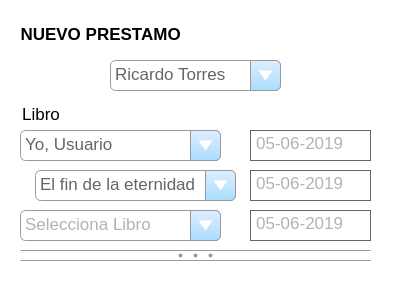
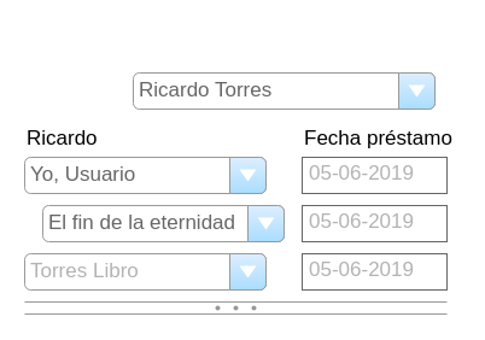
- <mxCell id="3" value="NUEVO PRESTAMO" style="shape=rectangle;strokeColor=none;fillColor=none;linkText=;fontSize=17;fontColor=#000000;fontStyle=1;html=1;align=center;" vertex="1" parent="1"><mxGeometry x="25" y="20" width="150" height="30" as="geometry" /></mxCell>
- <mxCell id="2" value="Ricardo Torres" style="strokeWidth=1;shadow=0;dashed=0;align=center;html=1;shape=mxgraph.mockup.forms.comboBox;strokeColor=#999999;fillColor=#ddeeff;align=left;fillColor2=#aaddff;mainText=;fontColor=#666666;fontSize=17;spacingLeft=3;" vertex="1" parent="1"><mxGeometry x="110" y="60" width="170" height="30" as="geometry" /></mxCell>
+ <mxCell id="2" value="Ricardo Torres" style="strokeWidth=1;shadow=0;dashed=0;align=center;html=1;shape=mxgraph.mockup.forms.comboBox;strokeColor=#999999;fillColor=#ddeeff;align=left;fillColor2=#aaddff;mainText=;fontColor=#666666;fontSize=17;spacingLeft=3;" vertex="1" parent="1"><mxGeometry x="110" y="60" width="250" height="30" as="geometry" /></mxCell>
- <mxCell id="7" value="&lt;span style=&quot;font-weight: normal&quot;&gt;Libro&lt;/span&gt;" style="shape=rectangle;strokeColor=none;fillColor=none;linkText=;fontSize=17;fontColor=#000000;fontStyle=1;html=1;align=left;" vertex="1" parent="1"><mxGeometry x="20" y="100" width="130" height="30" as="geometry" /></mxCell>
+ <mxCell id="7" value="&lt;span style=&quot;font-weight: normal&quot;&gt;Ricardo&lt;/span&gt;" style="shape=rectangle;strokeColor=none;fillColor=none;linkText=;fontSize=17;fontColor=#000000;fontStyle=1;html=1;align=left;" vertex="1" parent="1"><mxGeometry x="20" y="100" width="130" height="30" as="geometry" /></mxCell>
+ <mxCell id="5" value="&lt;span style=&quot;font-weight: normal&quot;&gt;Fecha préstamo&lt;/span&gt;" style="shape=rectangle;strokeColor=none;fillColor=none;linkText=;fontSize=17;fontColor=#000000;fontStyle=1;html=1;align=left;" vertex="1" parent="1"><mxGeometry x="250" y="100" width="130" height="30" as="geometry" /></mxCell>
- <mxCell id="11" value="Selecciona Libro" style="strokeWidth=1;shadow=0;dashed=0;align=center;html=1;shape=mxgraph.mockup.forms.comboBox;strokeColor=#999999;fillColor=#ddeeff;align=left;fillColor2=#aaddff;mainText=;fontColor=#B3B3B3;fontSize=17;spacingLeft=3;" vertex="1" parent="1"><mxGeometry x="20" y="210" width="200" height="30" as="geometry" /></mxCell>
+ <mxCell id="11" value="Torres Libro" style="strokeWidth=1;shadow=0;dashed=0;align=center;html=1;shape=mxgraph.mockup.forms.comboBox;strokeColor=#999999;fillColor=#ddeeff;align=left;fillColor2=#aaddff;mainText=;fontColor=#B3B3B3;fontSize=17;spacingLeft=3;" vertex="1" parent="1"><mxGeometry x="20" y="210" width="200" height="30" as="geometry" /></mxCell>
